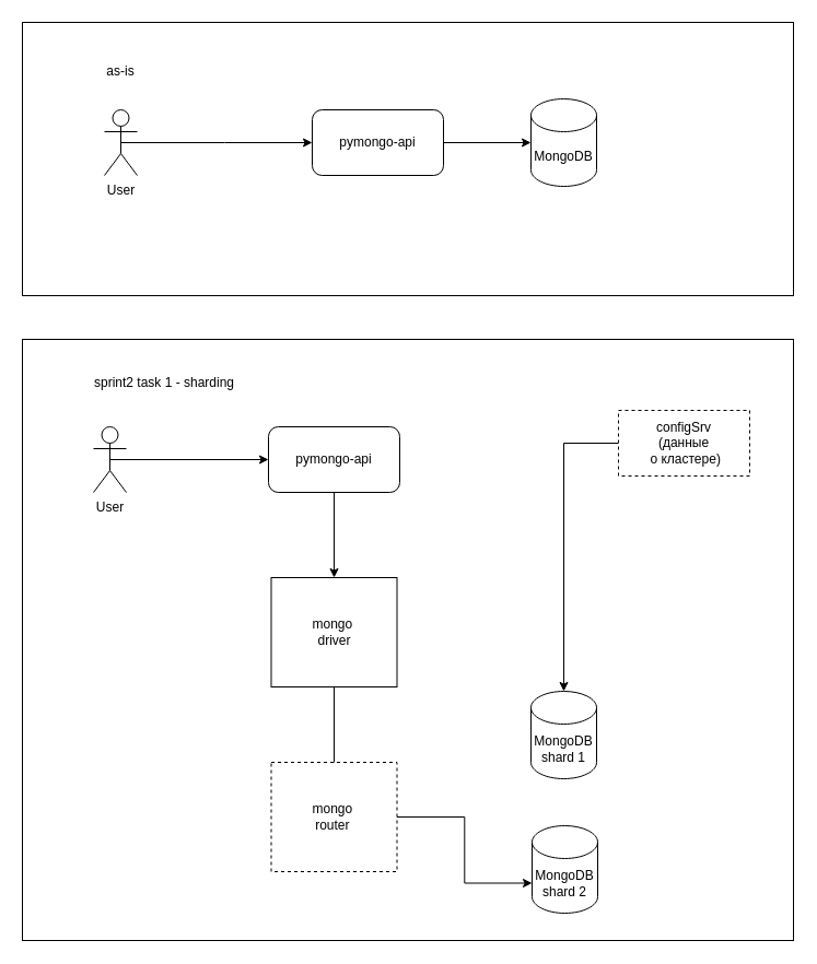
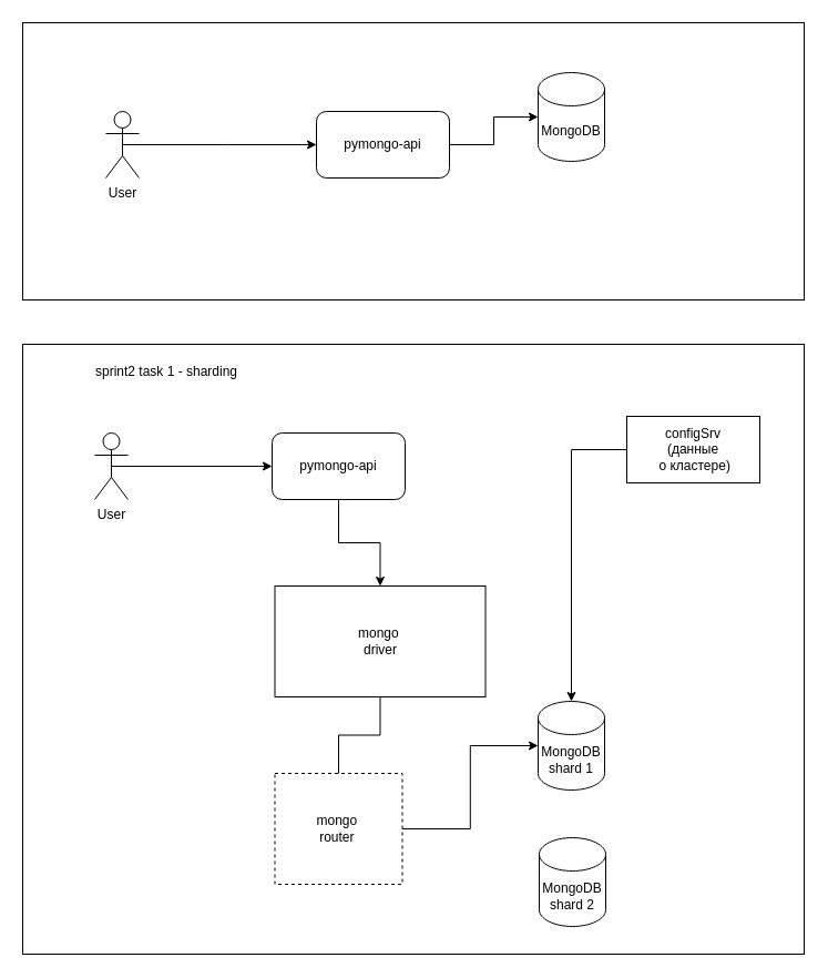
- <mxCell id="16" value="as-is" style="text;html=1;align=center;verticalAlign=middle;whiteSpace=wrap;rounded=0;" parent="1" vertex="1"><mxGeometry x="80" y="50" width="60" height="30" as="geometry" /></mxCell>
- <mxCell id="4" value="MongoDB" style="shape=cylinder3;whiteSpace=wrap;html=1;boundedLbl=1;backgroundOutline=1;size=15;" parent="1" vertex="1"><mxGeometry x="485" y="90" width="60" height="80" as="geometry" /></mxCell>
+ <mxCell id="4" value="MongoDB" style="shape=cylinder3;whiteSpace=wrap;html=1;boundedLbl=1;backgroundOutline=1;size=15;" parent="1" vertex="1"><mxGeometry x="485" y="65" width="60" height="80" as="geometry" /></mxCell>
- <mxCell id="17" value="sprint2 task 1 -&amp;nbsp;sharding" style="text;html=1;align=center;verticalAlign=middle;whiteSpace=wrap;rounded=0;" parent="1" vertex="1"><mxGeometry x="75" y="335" width="150" height="30" as="geometry" /></mxCell>
+ <mxCell id="17" value="sprint2 task 1 -&amp;nbsp;sharding" style="text;html=1;align=center;verticalAlign=middle;whiteSpace=wrap;rounded=0;" parent="1" vertex="1"><mxGeometry x="75" y="320" width="150" height="30" as="geometry" /></mxCell>
- <mxCell id="12" value="configSrv&lt;div&gt;(&lt;font style=&quot;font-size: 12px;&quot;&gt;&lt;span style=&quot;text-wrap: nowrap; background-color: rgb(255, 255, 255);&quot;&gt;данные&lt;br&gt;&lt;/span&gt;&lt;span style=&quot;text-wrap: nowrap; background-color: initial;&quot;&gt;&amp;nbsp;о кластере&lt;/span&gt;&lt;/font&gt;)&lt;/div&gt;" style="rounded=0;whiteSpace=wrap;html=1;dashed=1;" parent="1" vertex="1"><mxGeometry x="565" y="375" width="120" height="60" as="geometry" /></mxCell>
+ <mxCell id="12" value="configSrv&lt;div&gt;(&lt;font style=&quot;font-size: 12px;&quot;&gt;&lt;span style=&quot;text-wrap: nowrap; background-color: rgb(255, 255, 255);&quot;&gt;данные&lt;br&gt;&lt;/span&gt;&lt;span style=&quot;text-wrap: nowrap; background-color: initial;&quot;&gt;&amp;nbsp;о кластере&lt;/span&gt;&lt;/font&gt;)&lt;/div&gt;" style="rounded=0;whiteSpace=wrap;html=1;" parent="1" vertex="1"><mxGeometry x="565" y="375" width="120" height="60" as="geometry" /></mxCell>
- <mxCell id="20" value="mongo&amp;nbsp;&lt;div&gt;&lt;span style=&quot;white-space-collapse: preserve;&quot; data-src-align=&quot;0:13&quot; class=&quot;EzKURWReUAB5oZgtQNkl&quot;&gt;driver&lt;/span&gt;&lt;/div&gt;" style="rounded=0;whiteSpace=wrap;html=1;" parent="1" vertex="1"><mxGeometry x="247.5" y="528" width="115" height="100" as="geometry" /></mxCell>
+ <mxCell id="20" value="mongo&amp;nbsp;&lt;div&gt;&lt;span style=&quot;white-space-collapse: preserve;&quot; data-src-align=&quot;0:13&quot; class=&quot;EzKURWReUAB5oZgtQNkl&quot;&gt;driver&lt;/span&gt;&lt;/div&gt;" style="rounded=0;whiteSpace=wrap;html=1;" parent="1" vertex="1"><mxGeometry x="247.5" y="528" width="190" height="100" as="geometry" /></mxCell>
+ <mxCell id="9" value="" style="edgeStyle=orthogonalEdgeStyle;rounded=0;orthogonalLoop=1;jettySize=auto;html=1;entryX=0;entryY=0.5;entryDx=0;entryDy=0;entryPerimeter=0;" parent="1" source="10" target="22" edge="1"><mxGeometry relative="1" as="geometry" /></mxCell>
- <mxCell id="13" style="edgeStyle=orthogonalEdgeStyle;rounded=0;orthogonalLoop=1;jettySize=auto;html=1;entryX=0;entryY=0;entryDx=0;entryDy=52.5;entryPerimeter=0;" parent="1" source="10" target="23" edge="1"><mxGeometry relative="1" as="geometry" /></mxCell>
